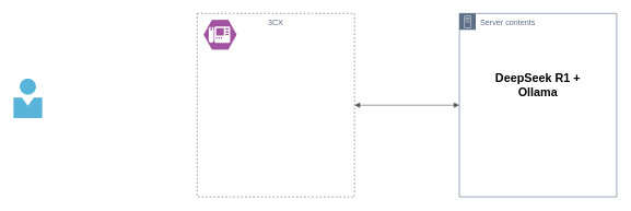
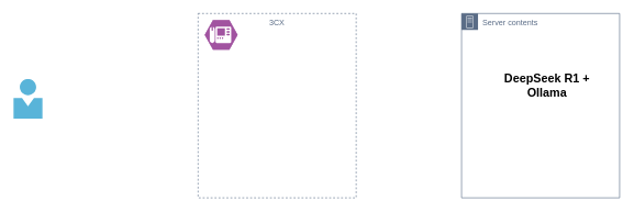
- <mxCell id="6" value="&lt;font style=&quot;font-size: 18px&quot;&gt;&lt;b&gt;DeepSeek R1 + Ollama&lt;/b&gt;&lt;/font&gt;" style="text;html=1;strokeColor=none;fillColor=none;align=center;verticalAlign=middle;whiteSpace=wrap;rounded=0;" vertex="1" parent="1"><mxGeometry x="740" y="100" width="160" height="60" as="geometry" /></mxCell>
+ <mxCell id="6" value="&lt;font style=&quot;font-size: 18px&quot;&gt;&lt;b&gt;DeepSeek R1 + Ollama&lt;/b&gt;&lt;/font&gt;" style="text;html=1;strokeColor=none;fillColor=none;align=center;verticalAlign=middle;whiteSpace=wrap;rounded=0;" vertex="1" parent="1"><mxGeometry x="750" y="100" width="160" height="60" as="geometry" /></mxCell>
- <mxCell id="7" value="" style="edgeStyle=orthogonalEdgeStyle;html=1;endArrow=block;elbow=vertical;startArrow=block;startFill=1;endFill=1;strokeColor=#545B64;rounded=0;fontSize=18;entryX=0;entryY=0.5;entryDx=0;entryDy=0;exitX=1;exitY=0.5;exitDx=0;exitDy=0;" edge="1" parent="1" source="3" target="5"><mxGeometry width="100" relative="1" as="geometry"><mxPoint x="590" y="159" as="sourcePoint" /><mxPoint x="690" y="159" as="targetPoint" /></mxGeometry></mxCell>
